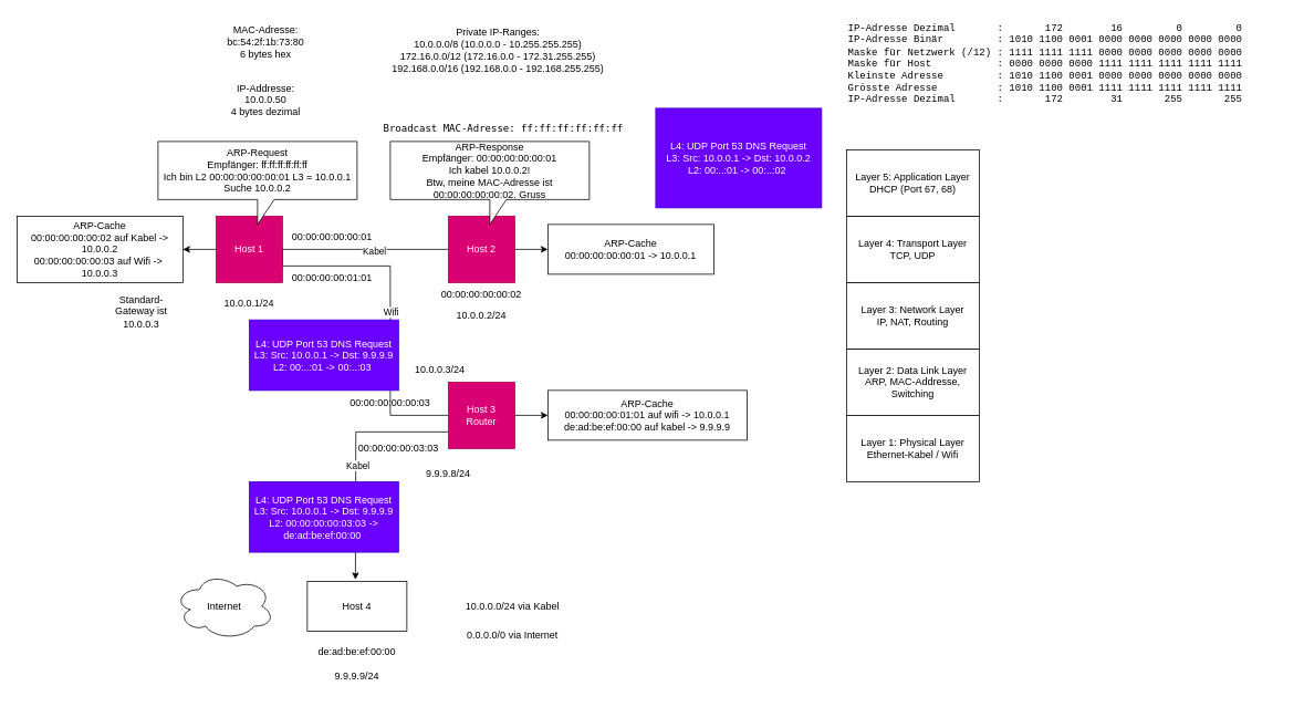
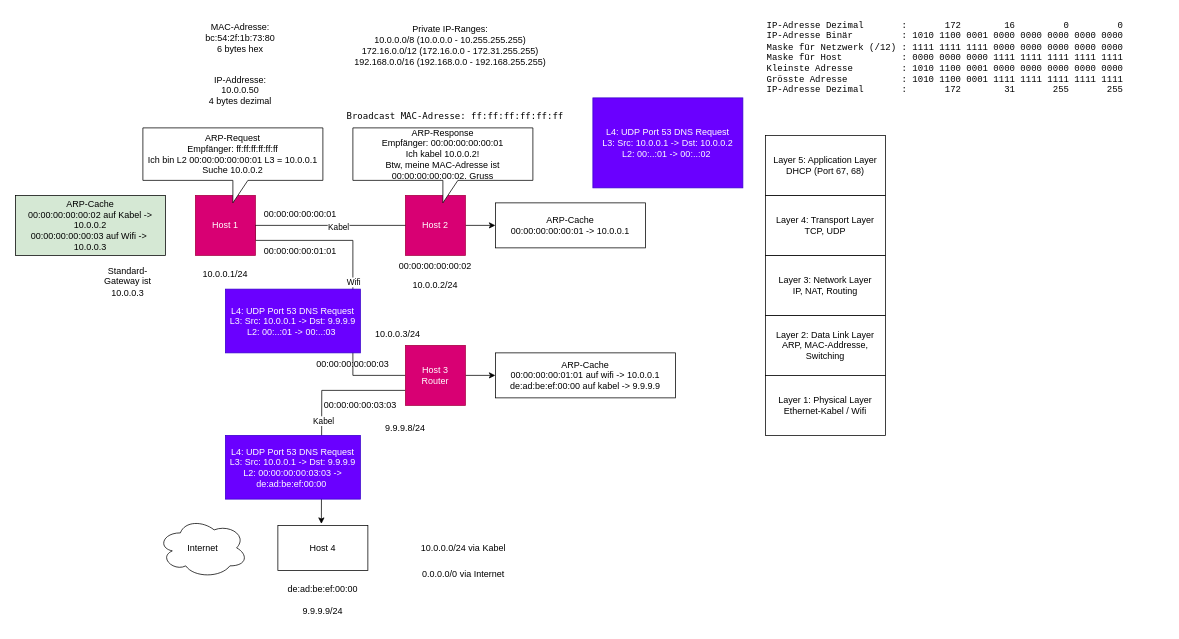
- <mxCell id="33" value="ARP-Cache&lt;br&gt;00:00:00:00:00:02 auf Kabel -&amp;gt; 10.0.0.2&lt;br&gt;00:00:00:00:00:03 auf Wifi -&amp;gt;&amp;nbsp;&lt;br&gt;10.0.0.3" style="rounded=0;whiteSpace=wrap;html=1;" parent="1" vertex="1"><mxGeometry x="20" y="260" width="200" height="80" as="geometry" /></mxCell>
+ <mxCell id="33" value="ARP-Cache&lt;br&gt;00:00:00:00:00:02 auf Kabel -&amp;gt; 10.0.0.2&lt;br&gt;00:00:00:00:00:03 auf Wifi -&amp;gt;&amp;nbsp;&lt;br&gt;10.0.0.3" style="rounded=0;whiteSpace=wrap;html=1;fillColor=#d5e8d4;" parent="1" vertex="1"><mxGeometry x="20" y="260" width="200" height="80" as="geometry" /></mxCell>
- <mxCell id="4" style="edgeStyle=orthogonalEdgeStyle;rounded=0;orthogonalLoop=1;jettySize=auto;html=1;exitX=0;exitY=0.5;exitDx=0;exitDy=0;entryX=1;entryY=0.5;entryDx=0;entryDy=0;" parent="1" source="5" target="33" edge="1"><mxGeometry relative="1" as="geometry" /></mxCell>
